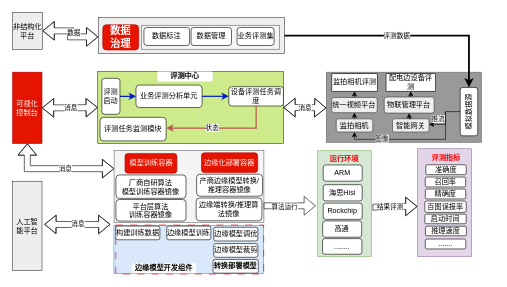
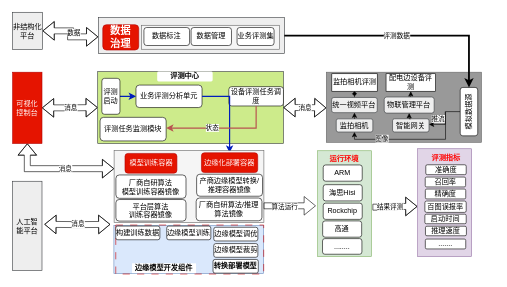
- <mxCell id="26" style="edgeStyle=orthogonalEdgeStyle;rounded=0;orthogonalLoop=1;jettySize=auto;html=1;exitX=1;exitY=0.5;exitDx=0;exitDy=0;entryX=0;entryY=0.5;entryDx=0;entryDy=0;fillColor=#0050ef;strokeColor=#001DBC;strokeWidth=2;" parent="21" source="24" target="25" edge="1"><mxGeometry relative="1" as="geometry" /></mxCell>
+ <mxCell id="26" style="edgeStyle=orthogonalEdgeStyle;rounded=0;orthogonalLoop=1;jettySize=auto;html=1;exitX=1;exitY=0.5;exitDx=0;exitDy=0;fillColor=#0050ef;strokeColor=#001DBC;strokeWidth=2;" parent="21" source="24" target="65" edge="1"><mxGeometry relative="1" as="geometry" /></mxCell>
- <mxCell id="36" style="edgeStyle=orthogonalEdgeStyle;rounded=0;orthogonalLoop=1;jettySize=auto;html=1;exitX=0.5;exitY=0;exitDx=0;exitDy=0;entryX=0.5;entryY=1;entryDx=0;entryDy=0;" parent="32" source="37" target="34" edge="1"><mxGeometry relative="1" as="geometry" /></mxCell>
+ <mxCell id="36" style="edgeStyle=orthogonalEdgeStyle;rounded=0;orthogonalLoop=1;jettySize=auto;html=1;exitX=0.5;exitY=0;exitDx=0;exitDy=0;entryX=0.5;entryY=1;entryDx=0;entryDy=0;endArrow=diamond;" parent="32" source="37" target="34" edge="1"><mxGeometry relative="1" as="geometry" /></mxCell>
- <mxCell id="67" value="边缘端转换/推理算法镜像" style="rounded=1;whiteSpace=wrap;html=1;container=0;" parent="66" vertex="1"><mxGeometry x="19.23" y="28" width="109.77" height="38" as="geometry" /></mxCell>
+ <mxCell id="67" value="厂商自研算法/推理算法镜像" style="rounded=1;whiteSpace=wrap;html=1;container=0;" parent="66" vertex="1"><mxGeometry x="19.23" y="28" width="109.77" height="38" as="geometry" /></mxCell>
